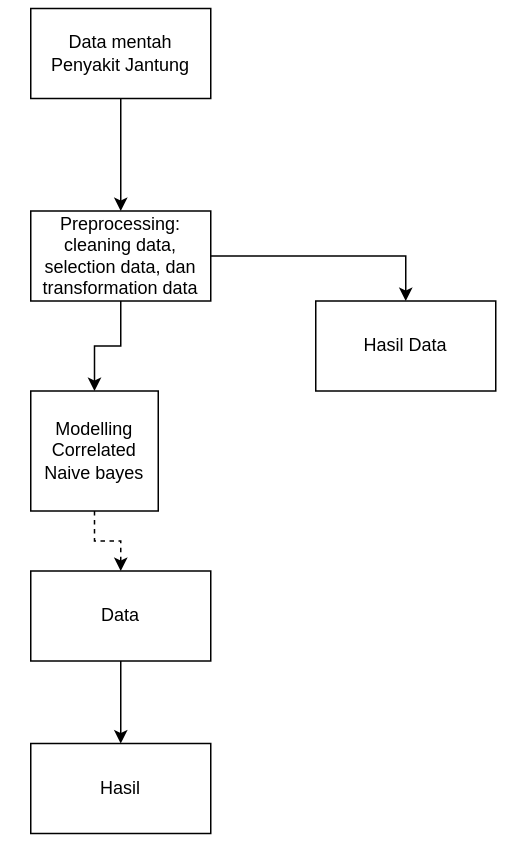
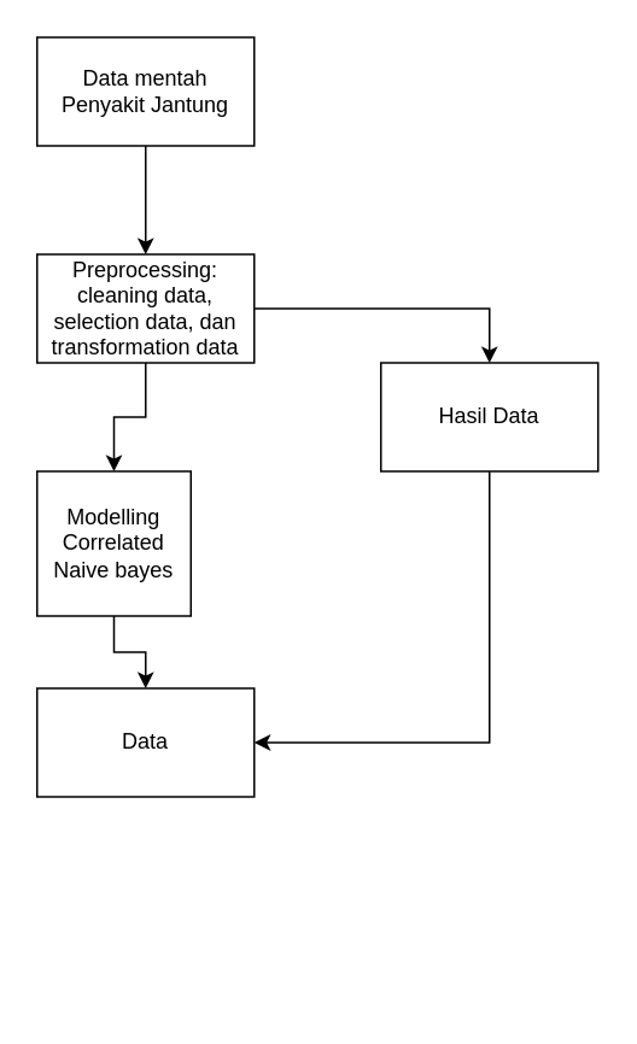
- <mxCell id="3" value="Data mentah Penyakit Jantung" style="rounded=0;whiteSpace=wrap;html=1;" vertex="1" parent="1"><mxGeometry x="20" y="5" width="120" height="60" as="geometry" /></mxCell>
+ <mxCell id="3" value="Data mentah Penyakit Jantung" style="rounded=0;whiteSpace=wrap;html=1;" vertex="1" parent="1"><mxGeometry x="20" y="20" width="120" height="60" as="geometry" /></mxCell>
- <mxCell id="7" value="" style="edgeStyle=orthogonalEdgeStyle;rounded=0;orthogonalLoop=1;jettySize=auto;html=1;dashed=1;" edge="1" parent="1" source="8" target="10"><mxGeometry relative="1" as="geometry" /></mxCell>
+ <mxCell id="7" value="" style="edgeStyle=orthogonalEdgeStyle;rounded=0;orthogonalLoop=1;jettySize=auto;html=1;" edge="1" parent="1" source="8" target="10"><mxGeometry relative="1" as="geometry" /></mxCell>
+ <mxCell id="11" style="edgeStyle=orthogonalEdgeStyle;rounded=0;orthogonalLoop=1;jettySize=auto;html=1;entryX=1;entryY=0.5;entryDx=0;entryDy=0;" edge="1" parent="1" source="12" target="10"><mxGeometry relative="1" as="geometry"><Array as="points"><mxPoint x="270" y="410" /></Array></mxGeometry></mxCell>
- <mxCell id="9" value="" style="edgeStyle=orthogonalEdgeStyle;rounded=0;orthogonalLoop=1;jettySize=auto;html=1;" edge="1" parent="1" source="10" target="13"><mxGeometry relative="1" as="geometry" /></mxCell>
- <mxCell id="13" value="Hasil" style="rounded=0;whiteSpace=wrap;html=1;" vertex="1" parent="1"><mxGeometry x="20" y="495" width="120" height="60" as="geometry" /></mxCell>
